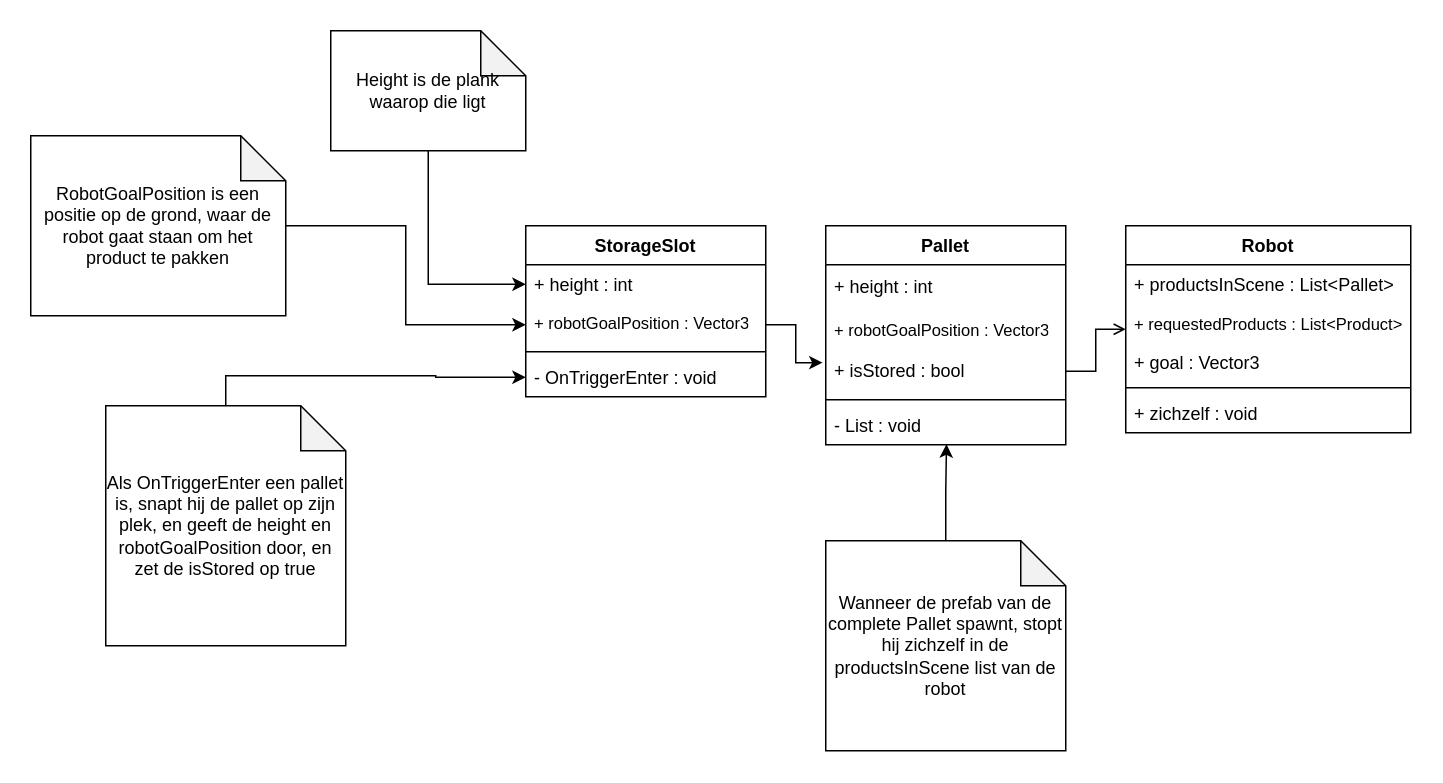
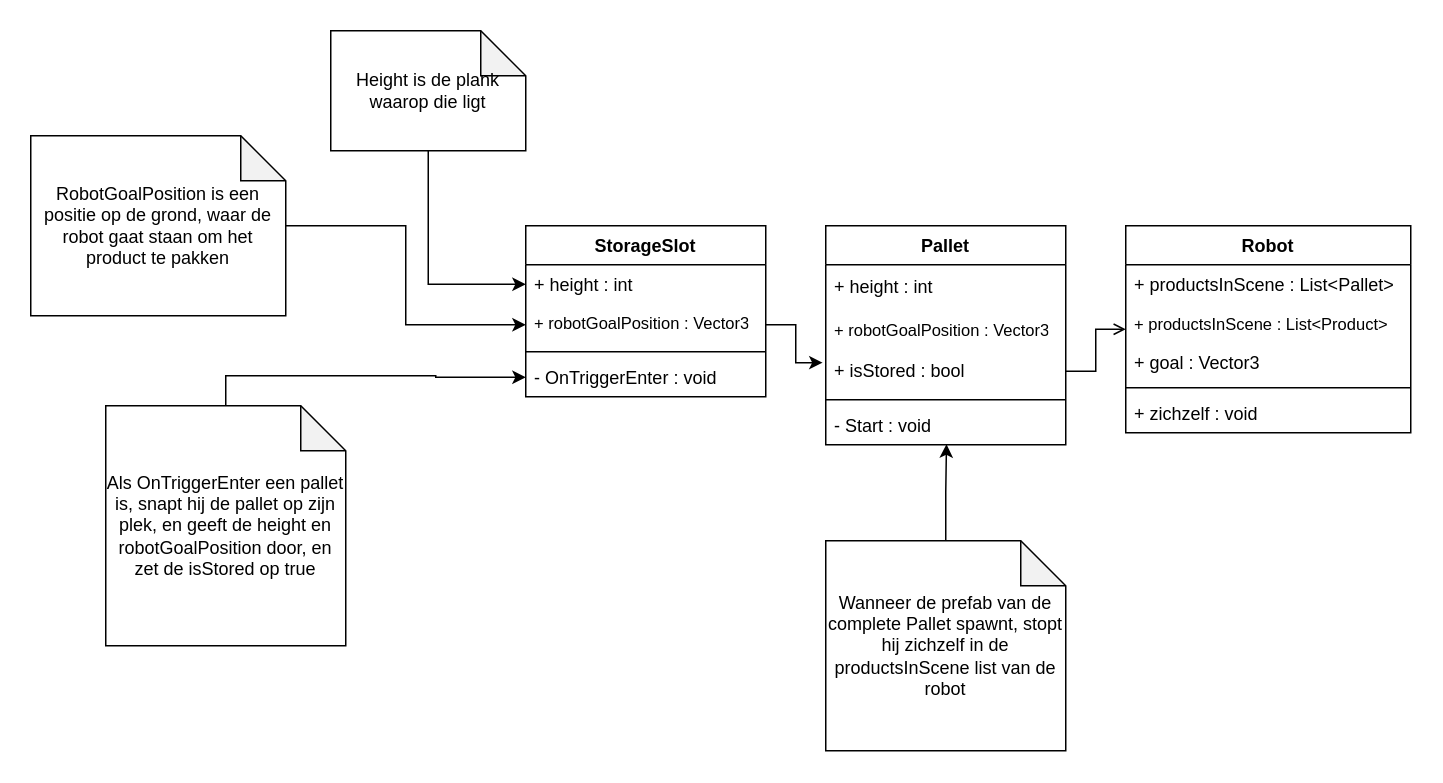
- <mxCell id="22" value="&lt;font style=&quot;font-size: 11px;&quot;&gt;+ requestedProducts : List&amp;lt;Product&amp;gt;&lt;/font&gt;" style="text;strokeColor=none;fillColor=none;align=left;verticalAlign=top;spacingLeft=4;spacingRight=4;overflow=hidden;rotatable=0;points=[[0,0.5],[1,0.5]];portConstraint=eastwest;whiteSpace=wrap;html=1;" vertex="1" parent="20"><mxGeometry y="52" width="190" height="26" as="geometry" /></mxCell>
+ <mxCell id="22" value="&lt;font style=&quot;font-size: 11px;&quot;&gt;+ productsInScene : List&amp;lt;Product&amp;gt;&lt;/font&gt;" style="text;strokeColor=none;fillColor=none;align=left;verticalAlign=top;spacingLeft=4;spacingRight=4;overflow=hidden;rotatable=0;points=[[0,0.5],[1,0.5]];portConstraint=eastwest;whiteSpace=wrap;html=1;" vertex="1" parent="20"><mxGeometry y="52" width="190" height="26" as="geometry" /></mxCell>
- <mxCell id="7" value="- List : void" style="text;strokeColor=none;fillColor=none;align=left;verticalAlign=top;spacingLeft=4;spacingRight=4;overflow=hidden;rotatable=0;points=[[0,0.5],[1,0.5]];portConstraint=eastwest;whiteSpace=wrap;html=1;" parent="2" vertex="1"><mxGeometry y="120" width="160" height="26" as="geometry" /></mxCell>
+ <mxCell id="7" value="- Start : void" style="text;strokeColor=none;fillColor=none;align=left;verticalAlign=top;spacingLeft=4;spacingRight=4;overflow=hidden;rotatable=0;points=[[0,0.5],[1,0.5]];portConstraint=eastwest;whiteSpace=wrap;html=1;" parent="2" vertex="1"><mxGeometry y="120" width="160" height="26" as="geometry" /></mxCell>
